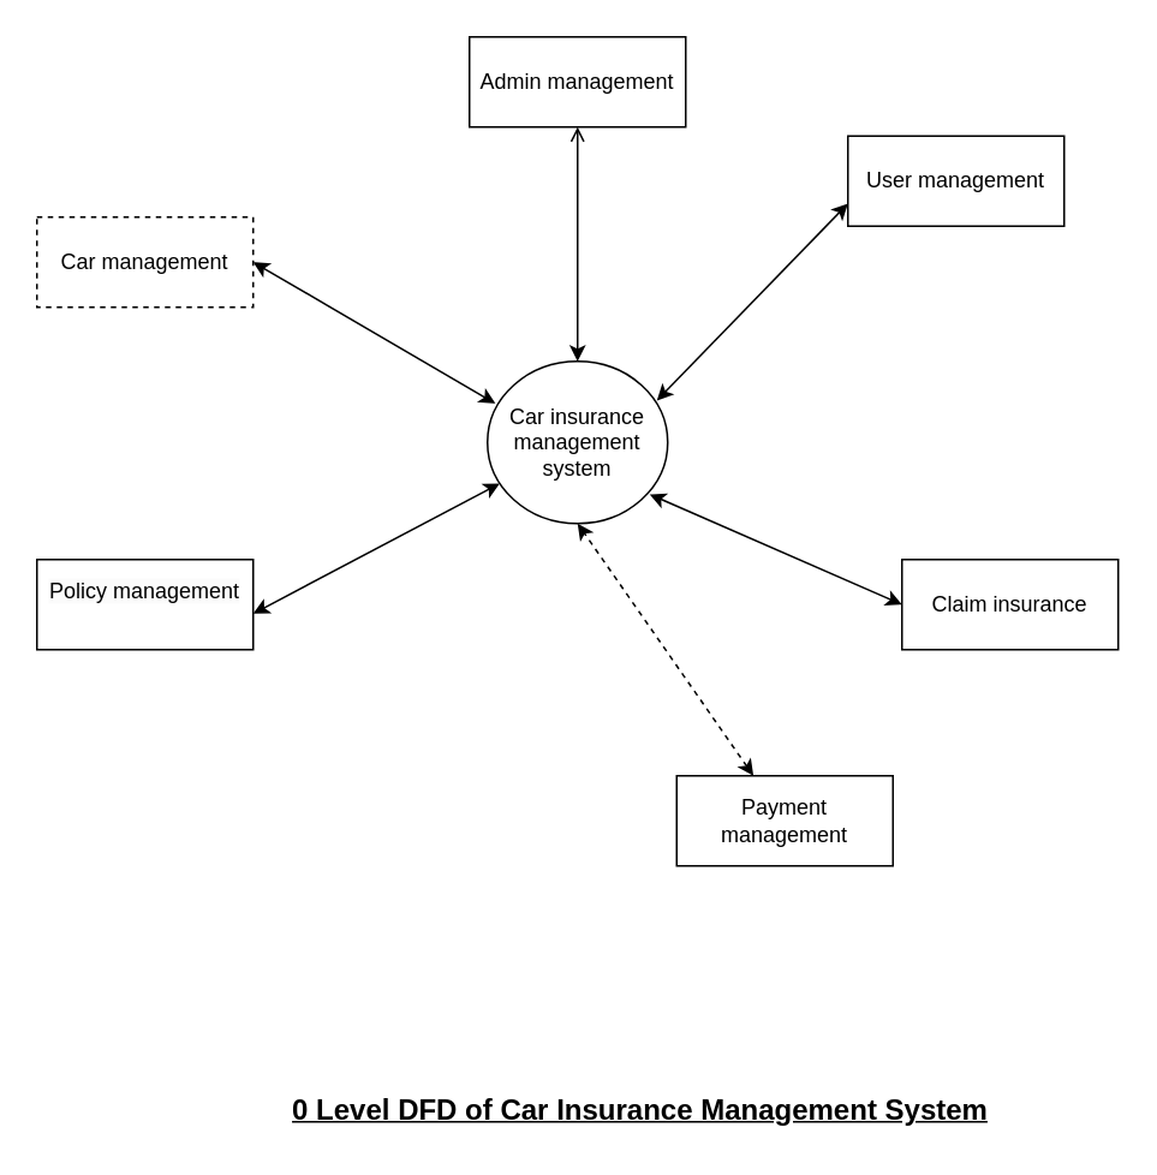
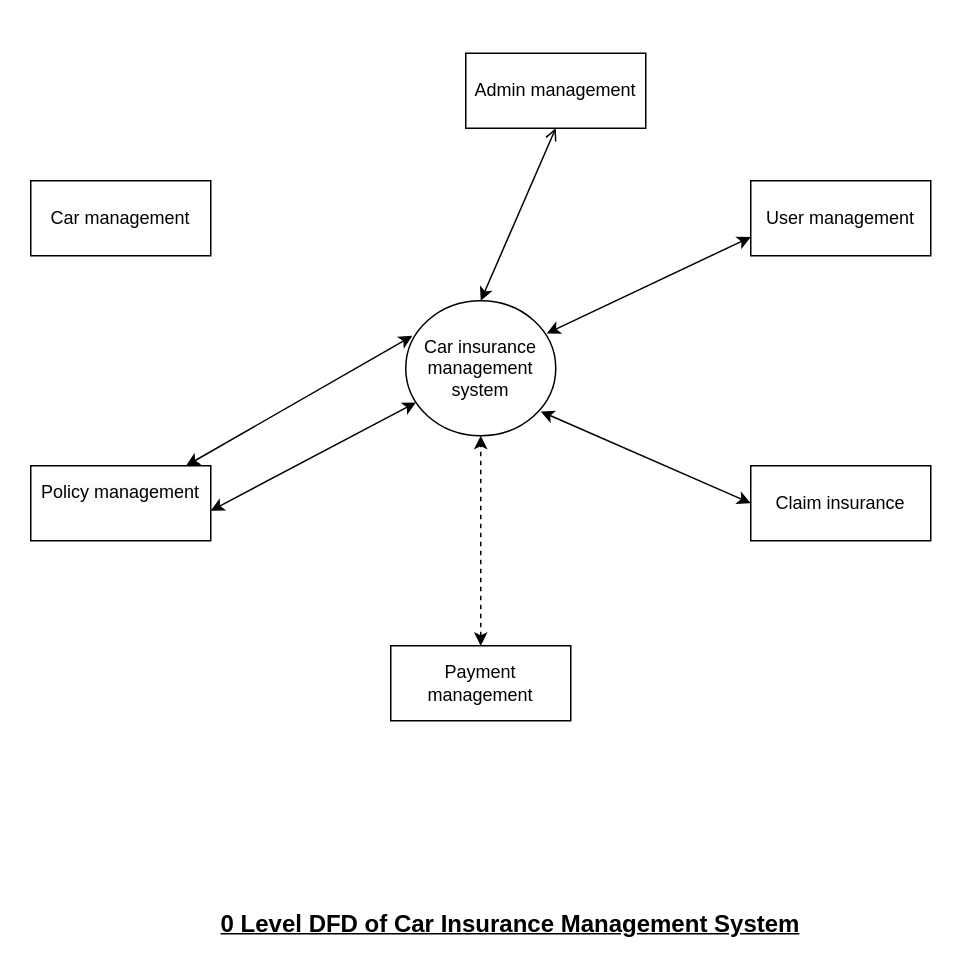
- <mxCell id="3" value="Admin management" style="html=1;dashed=0;whiteSpace=wrap;" parent="1" vertex="1"><mxGeometry x="260" y="20" width="120" height="50" as="geometry" /></mxCell>
+ <mxCell id="3" value="Admin management" style="html=1;dashed=0;whiteSpace=wrap;" parent="1" vertex="1"><mxGeometry x="310" y="35" width="120" height="50" as="geometry" /></mxCell>
- <mxCell id="5" value="User management" style="html=1;dashed=0;whiteSpace=wrap;" parent="1" vertex="1"><mxGeometry x="470" y="75" width="120" height="50" as="geometry" /></mxCell>
+ <mxCell id="5" value="User management" style="html=1;dashed=0;whiteSpace=wrap;" parent="1" vertex="1"><mxGeometry x="500" y="120" width="120" height="50" as="geometry" /></mxCell>
- <mxCell id="4" value="Car management" style="html=1;dashed=1;whiteSpace=wrap;" parent="1" vertex="1"><mxGeometry x="20" y="120" width="120" height="50" as="geometry" /></mxCell>
+ <mxCell id="4" value="Car management" style="html=1;dashed=0;whiteSpace=wrap;" parent="1" vertex="1"><mxGeometry x="20" y="120" width="120" height="50" as="geometry" /></mxCell>
- <mxCell id="10" value="" style="endArrow=classic;startArrow=classic;html=1;rounded=0;entryX=1;entryY=0.5;entryDx=0;entryDy=0;exitX=0.044;exitY=0.26;exitDx=0;exitDy=0;exitPerimeter=0;" parent="1" source="2" target="4" edge="1"><mxGeometry width="50" height="50" relative="1" as="geometry"><mxPoint x="270" y="280" as="sourcePoint" /><mxPoint x="320" y="230" as="targetPoint" /></mxGeometry></mxCell>
+ <mxCell id="10" value="" style="endArrow=classic;startArrow=classic;html=1;rounded=0;exitX=0.044;exitY=0.26;exitDx=0;exitDy=0;exitPerimeter=0;" parent="1" source="2" target="6" edge="1"><mxGeometry width="50" height="50" relative="1" as="geometry"><mxPoint x="270" y="280" as="sourcePoint" /><mxPoint x="320" y="230" as="targetPoint" /></mxGeometry></mxCell>
- <mxCell id="8" value="Payment management&lt;br&gt;" style="html=1;dashed=0;whiteSpace=wrap;" parent="1" vertex="1"><mxGeometry x="375" y="430" width="120" height="50" as="geometry" /></mxCell>
+ <mxCell id="8" value="Payment management&lt;br&gt;" style="html=1;dashed=0;whiteSpace=wrap;" parent="1" vertex="1"><mxGeometry x="260" y="430" width="120" height="50" as="geometry" /></mxCell>
- <mxCell id="15" value="&lt;font style=&quot;font-size: 16px;&quot;&gt;&lt;b&gt;&lt;u&gt;0 Level DFD of Car Insurance Management System&lt;/u&gt;&lt;/b&gt;&lt;/font&gt;" style="text;strokeColor=none;align=center;fillColor=none;html=1;verticalAlign=middle;whiteSpace=wrap;rounded=0;" parent="1" vertex="1"><mxGeometry x="155" y="600" width="400" height="30" as="geometry" /></mxCell>
+ <mxCell id="15" value="&lt;font style=&quot;font-size: 16px;&quot;&gt;&lt;b&gt;&lt;u&gt;0 Level DFD of Car Insurance Management System&lt;/u&gt;&lt;/b&gt;&lt;/font&gt;" style="text;strokeColor=none;align=center;fillColor=none;html=1;verticalAlign=middle;whiteSpace=wrap;rounded=0;" parent="1" vertex="1"><mxGeometry x="140" y="600" width="400" height="30" as="geometry" /></mxCell>
